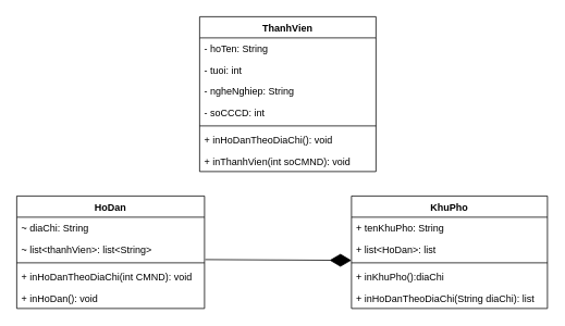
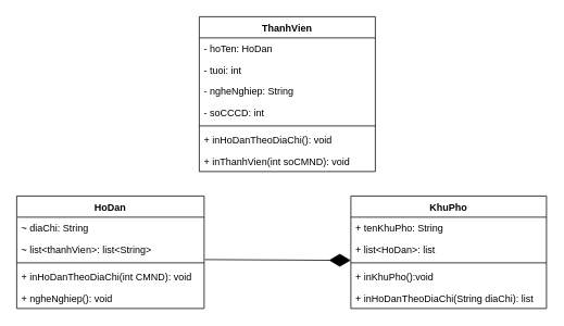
- <mxCell id="3" value="- hoTen: String" style="text;strokeColor=none;fillColor=none;align=left;verticalAlign=top;spacingLeft=4;spacingRight=4;overflow=hidden;rotatable=0;points=[[0,0.5],[1,0.5]];portConstraint=eastwest;" vertex="1" parent="2"><mxGeometry y="26" width="216" height="26" as="geometry" /></mxCell>
+ <mxCell id="3" value="- hoTen: HoDan" style="text;strokeColor=none;fillColor=none;align=left;verticalAlign=top;spacingLeft=4;spacingRight=4;overflow=hidden;rotatable=0;points=[[0,0.5],[1,0.5]];portConstraint=eastwest;" vertex="1" parent="2"><mxGeometry y="26" width="216" height="26" as="geometry" /></mxCell>
- <mxCell id="20" value="+ inKhuPho():diaChi" style="text;strokeColor=none;fillColor=none;align=left;verticalAlign=top;spacingLeft=4;spacingRight=4;overflow=hidden;rotatable=0;points=[[0,0.5],[1,0.5]];portConstraint=eastwest;" vertex="1" parent="16"><mxGeometry y="86" width="240" height="26" as="geometry" /></mxCell>
+ <mxCell id="20" value="+ inKhuPho():void" style="text;strokeColor=none;fillColor=none;align=left;verticalAlign=top;spacingLeft=4;spacingRight=4;overflow=hidden;rotatable=0;points=[[0,0.5],[1,0.5]];portConstraint=eastwest;" vertex="1" parent="16"><mxGeometry y="86" width="240" height="26" as="geometry" /></mxCell>
- <mxCell id="15" value="+ inHoDan(): void" style="text;strokeColor=none;fillColor=none;align=left;verticalAlign=top;spacingLeft=4;spacingRight=4;overflow=hidden;rotatable=0;points=[[0,0.5],[1,0.5]];portConstraint=eastwest;" vertex="1" parent="10"><mxGeometry y="112" width="230" height="26" as="geometry" /></mxCell>
+ <mxCell id="15" value="+ ngheNghiep(): void" style="text;strokeColor=none;fillColor=none;align=left;verticalAlign=top;spacingLeft=4;spacingRight=4;overflow=hidden;rotatable=0;points=[[0,0.5],[1,0.5]];portConstraint=eastwest;" vertex="1" parent="10"><mxGeometry y="112" width="230" height="26" as="geometry" /></mxCell>
